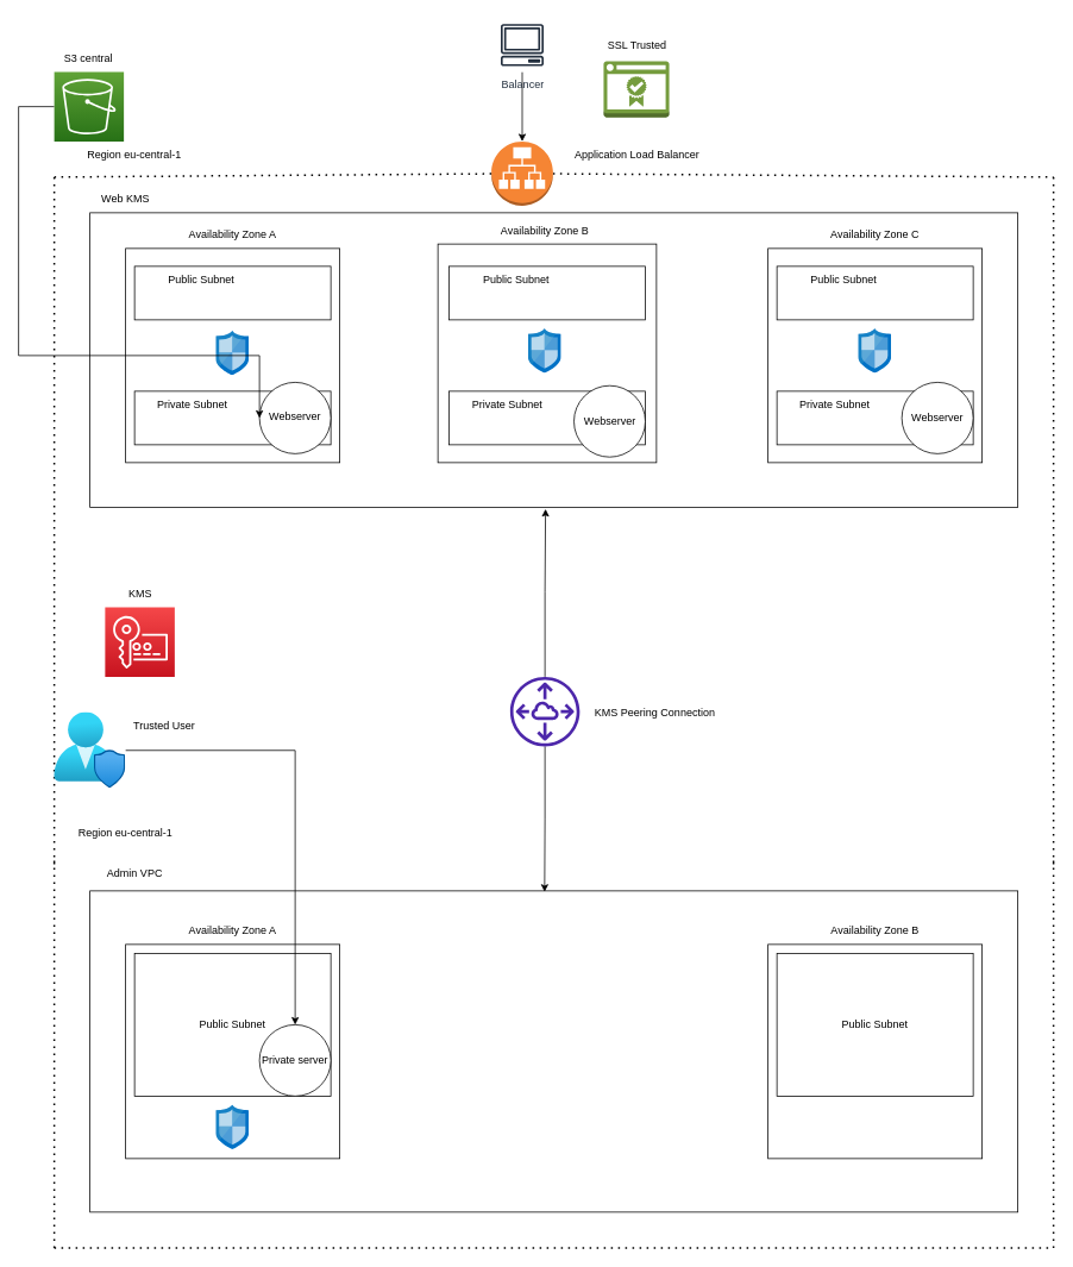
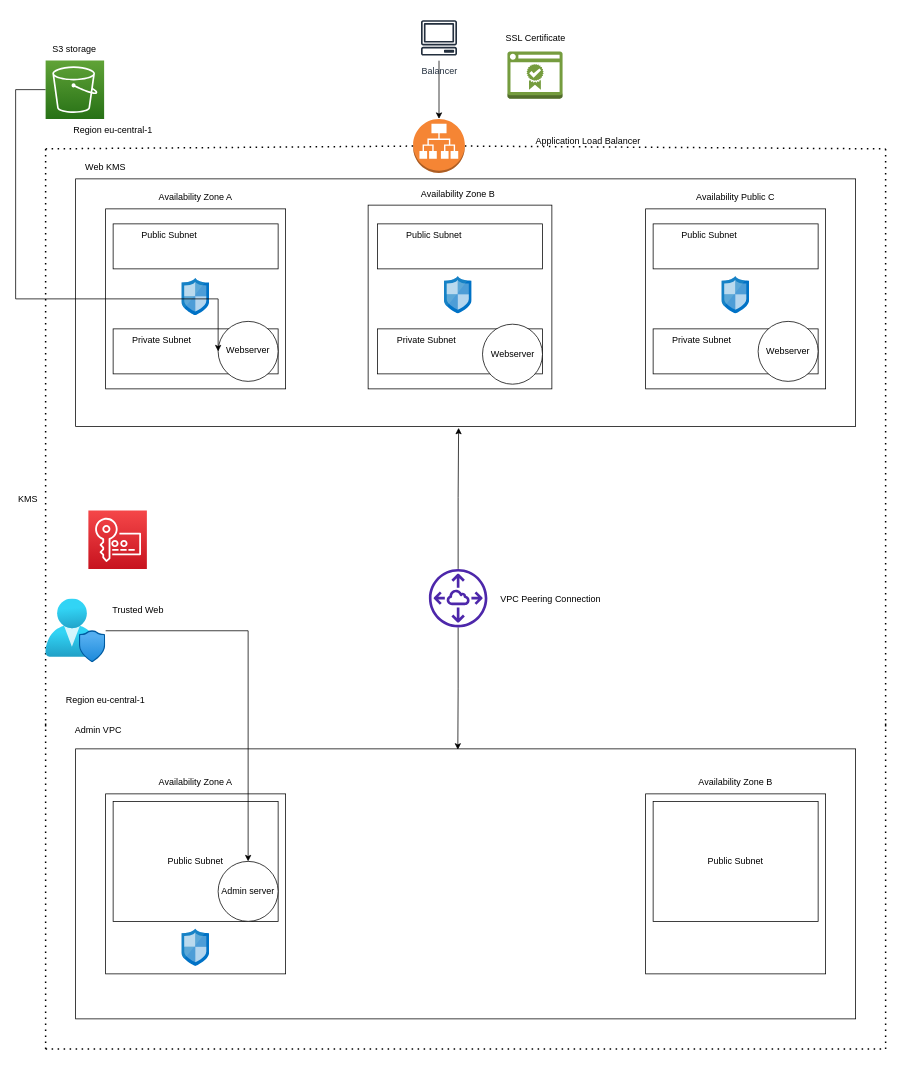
- <mxCell id="59" value="SSL Trusted" style="text;html=1;align=center;verticalAlign=middle;resizable=0;points=[];autosize=1;strokeColor=none;fillColor=none;" parent="1" vertex="1"><mxGeometry x="662.5" y="35" width="100" height="30" as="geometry" /></mxCell>
+ <mxCell id="59" value="SSL Certificate" style="text;html=1;align=center;verticalAlign=middle;resizable=0;points=[];autosize=1;strokeColor=none;fillColor=none;" parent="1" vertex="1"><mxGeometry x="662.5" y="35" width="100" height="30" as="geometry" /></mxCell>
- <mxCell id="51" value="S3 central" style="text;html=1;align=center;verticalAlign=middle;resizable=0;points=[];autosize=1;strokeColor=none;fillColor=none;" parent="1" vertex="1"><mxGeometry x="58" y="50" width="80" height="30" as="geometry" /></mxCell>
+ <mxCell id="51" value="S3 storage" style="text;html=1;align=center;verticalAlign=middle;resizable=0;points=[];autosize=1;strokeColor=none;fillColor=none;" parent="1" vertex="1"><mxGeometry x="58" y="50" width="80" height="30" as="geometry" /></mxCell>
- <mxCell id="58" value="Application Load Balancer" style="text;html=1;align=center;verticalAlign=middle;resizable=0;points=[];autosize=1;strokeColor=none;fillColor=none;" parent="1" vertex="1"><mxGeometry x="632.5" y="158" width="160" height="30" as="geometry" /></mxCell>
+ <mxCell id="58" value="Application Load Balancer" style="text;html=1;align=center;verticalAlign=middle;resizable=0;points=[];autosize=1;strokeColor=none;fillColor=none;" parent="1" vertex="1"><mxGeometry x="702.5" y="173" width="160" height="30" as="geometry" /></mxCell>
- <mxCell id="13" value="Availability Zone C" style="text;html=1;strokeColor=none;fillColor=none;align=center;verticalAlign=middle;whiteSpace=wrap;rounded=0;" parent="1" vertex="1"><mxGeometry x="860" y="248" width="240" height="30" as="geometry" /></mxCell>
+ <mxCell id="13" value="Availability Public C" style="text;html=1;strokeColor=none;fillColor=none;align=center;verticalAlign=middle;whiteSpace=wrap;rounded=0;" parent="1" vertex="1"><mxGeometry x="860" y="248" width="240" height="30" as="geometry" /></mxCell>
- <mxCell id="48" value="KMS" style="text;html=1;align=center;verticalAlign=middle;resizable=0;points=[];autosize=1;strokeColor=none;fillColor=none;" parent="1" vertex="1"><mxGeometry x="131" y="650" width="50" height="30" as="geometry" /></mxCell>
+ <mxCell id="48" value="KMS" style="text;html=1;align=center;verticalAlign=middle;resizable=0;points=[];autosize=1;strokeColor=none;fillColor=none;" parent="1" vertex="1"><mxGeometry x="11" y="650" width="50" height="30" as="geometry" /></mxCell>
- <mxCell id="55" value="KMS Peering Connection" style="text;html=1;align=center;verticalAlign=middle;resizable=0;points=[];autosize=1;strokeColor=none;fillColor=none;" parent="1" vertex="1"><mxGeometry x="652.5" y="783" width="160" height="30" as="geometry" /></mxCell>
+ <mxCell id="55" value="VPC Peering Connection" style="text;html=1;align=center;verticalAlign=middle;resizable=0;points=[];autosize=1;strokeColor=none;fillColor=none;" parent="1" vertex="1"><mxGeometry x="652.5" y="783" width="160" height="30" as="geometry" /></mxCell>
- <mxCell id="65" value="Trusted User" style="text;html=1;align=center;verticalAlign=middle;resizable=0;points=[];autosize=1;strokeColor=none;fillColor=none;" parent="1" vertex="1"><mxGeometry x="138" y="798" width="90" height="30" as="geometry" /></mxCell>
+ <mxCell id="65" value="Trusted Web" style="text;html=1;align=center;verticalAlign=middle;resizable=0;points=[];autosize=1;strokeColor=none;fillColor=none;" parent="1" vertex="1"><mxGeometry x="138" y="798" width="90" height="30" as="geometry" /></mxCell>
- <mxCell id="46" value="Admin VPC" style="text;html=1;align=center;verticalAlign=middle;resizable=0;points=[];autosize=1;strokeColor=none;fillColor=none;" parent="1" vertex="1"><mxGeometry x="105" y="963" width="90" height="30" as="geometry" /></mxCell>
+ <mxCell id="46" value="Admin VPC" style="text;html=1;align=center;verticalAlign=middle;resizable=0;points=[];autosize=1;strokeColor=none;fillColor=none;" parent="1" vertex="1"><mxGeometry x="85" y="958" width="90" height="30" as="geometry" /></mxCell>
- <mxCell id="45" value="Private server" style="ellipse;whiteSpace=wrap;html=1;aspect=fixed;" parent="1" vertex="1"><mxGeometry x="290" y="1148" width="80" height="80" as="geometry" /></mxCell>
+ <mxCell id="45" value="Admin server" style="ellipse;whiteSpace=wrap;html=1;aspect=fixed;" parent="1" vertex="1"><mxGeometry x="290" y="1148" width="80" height="80" as="geometry" /></mxCell>
